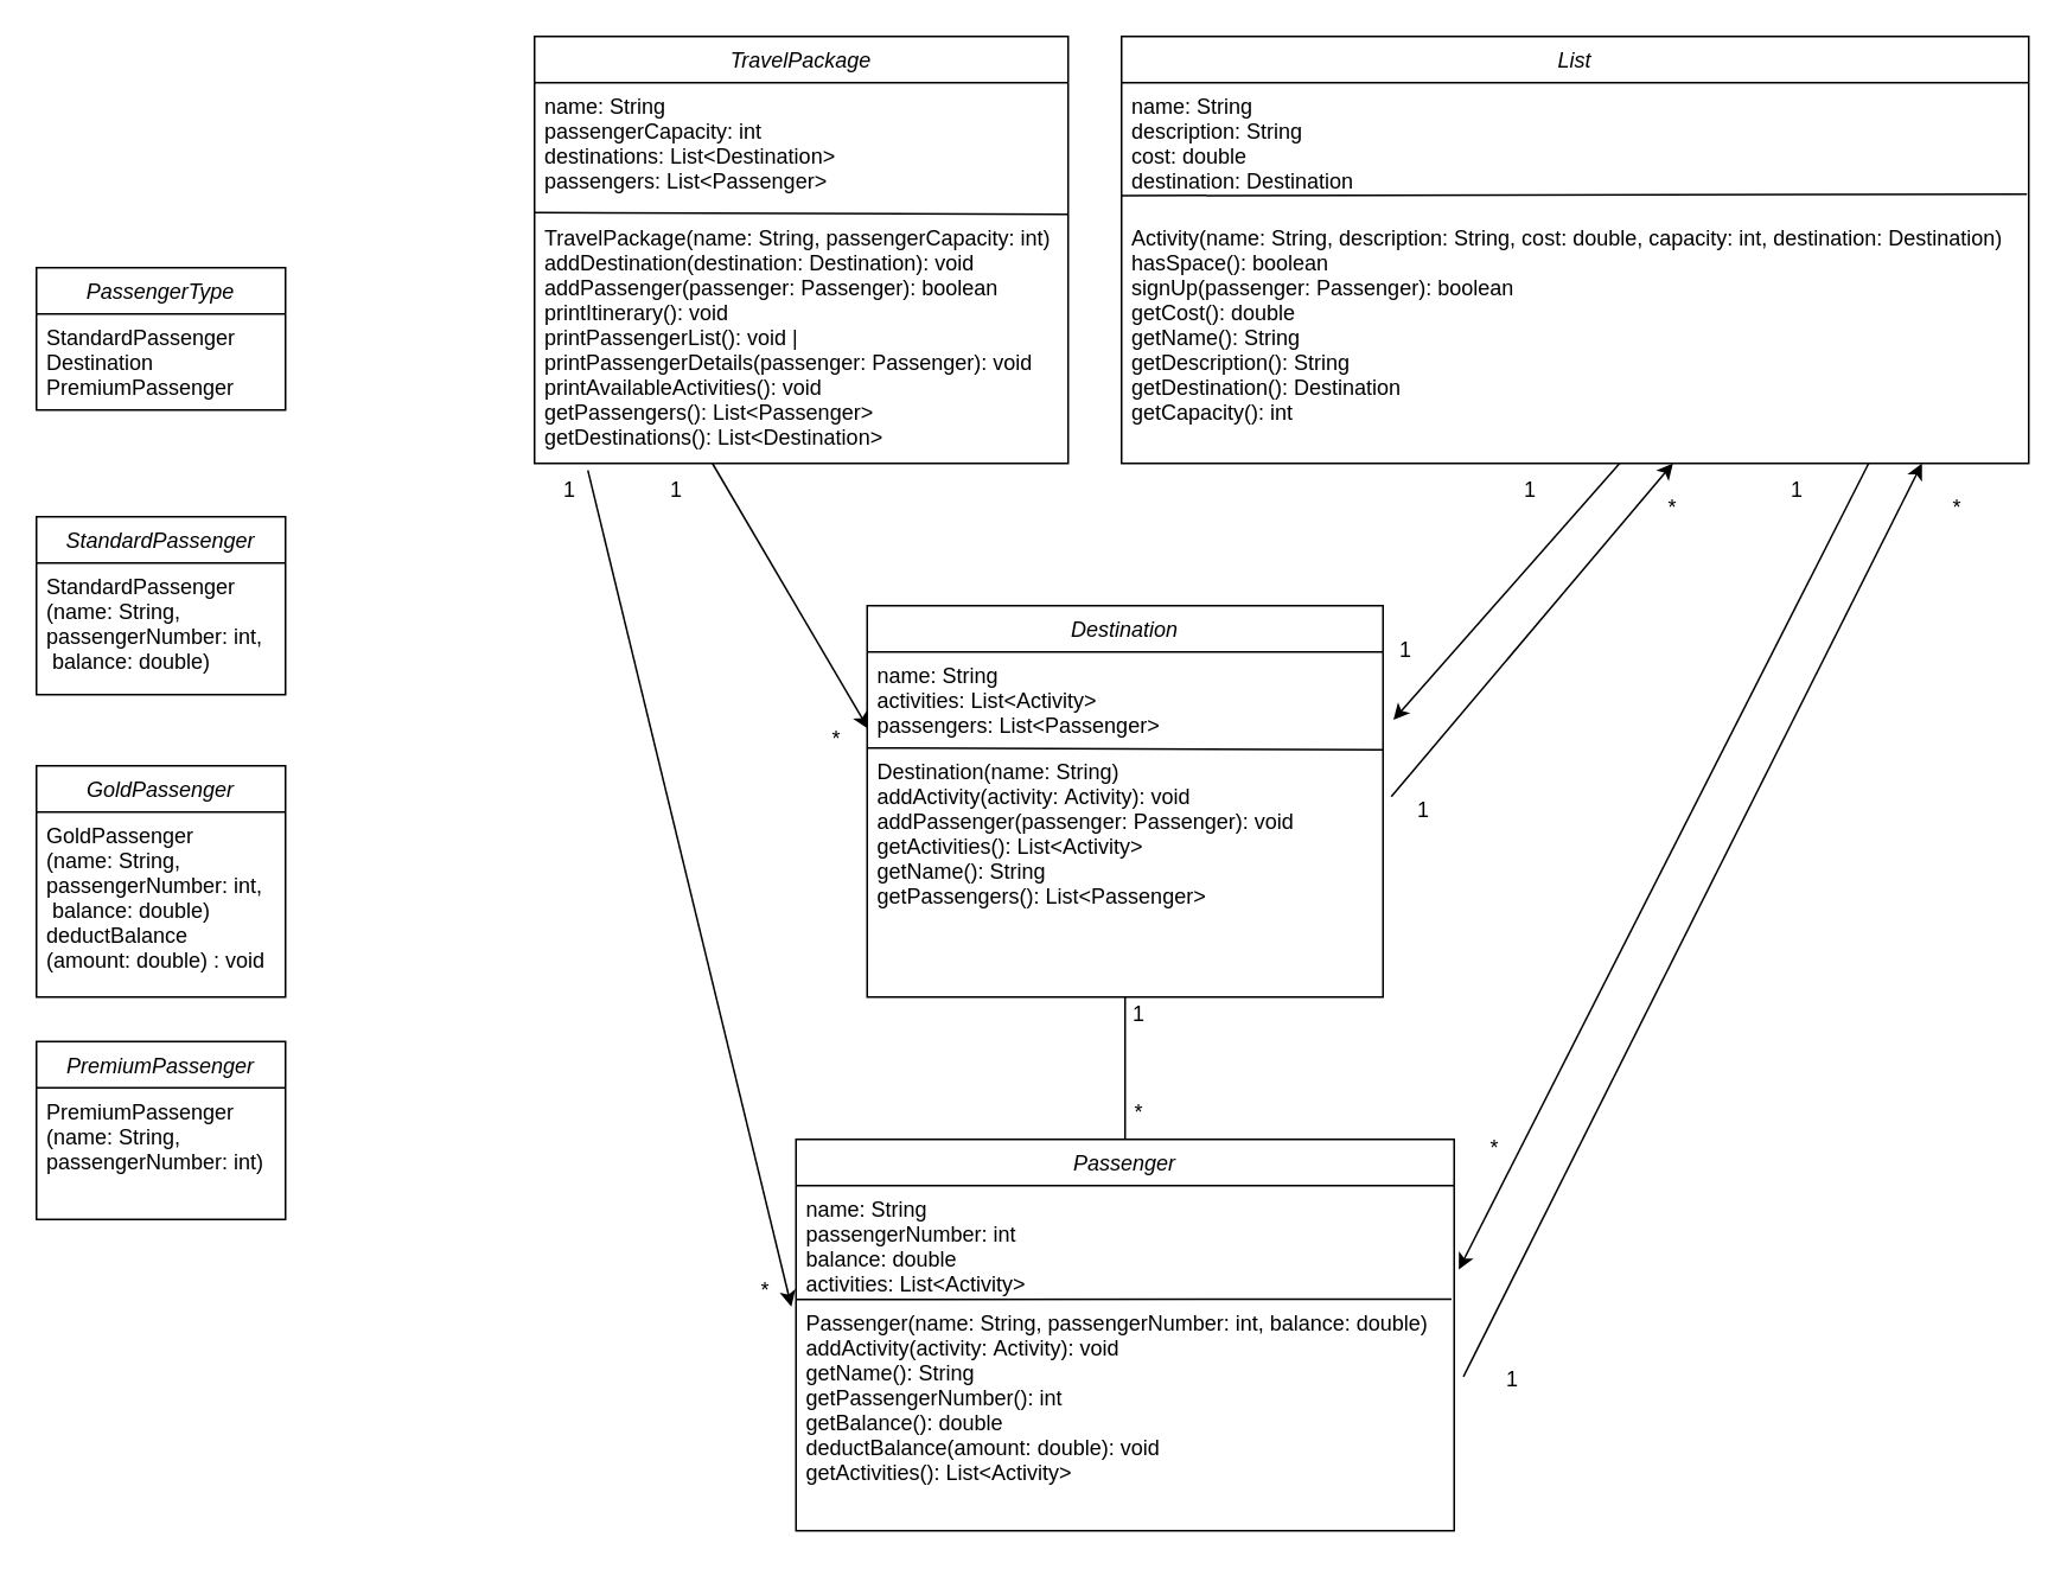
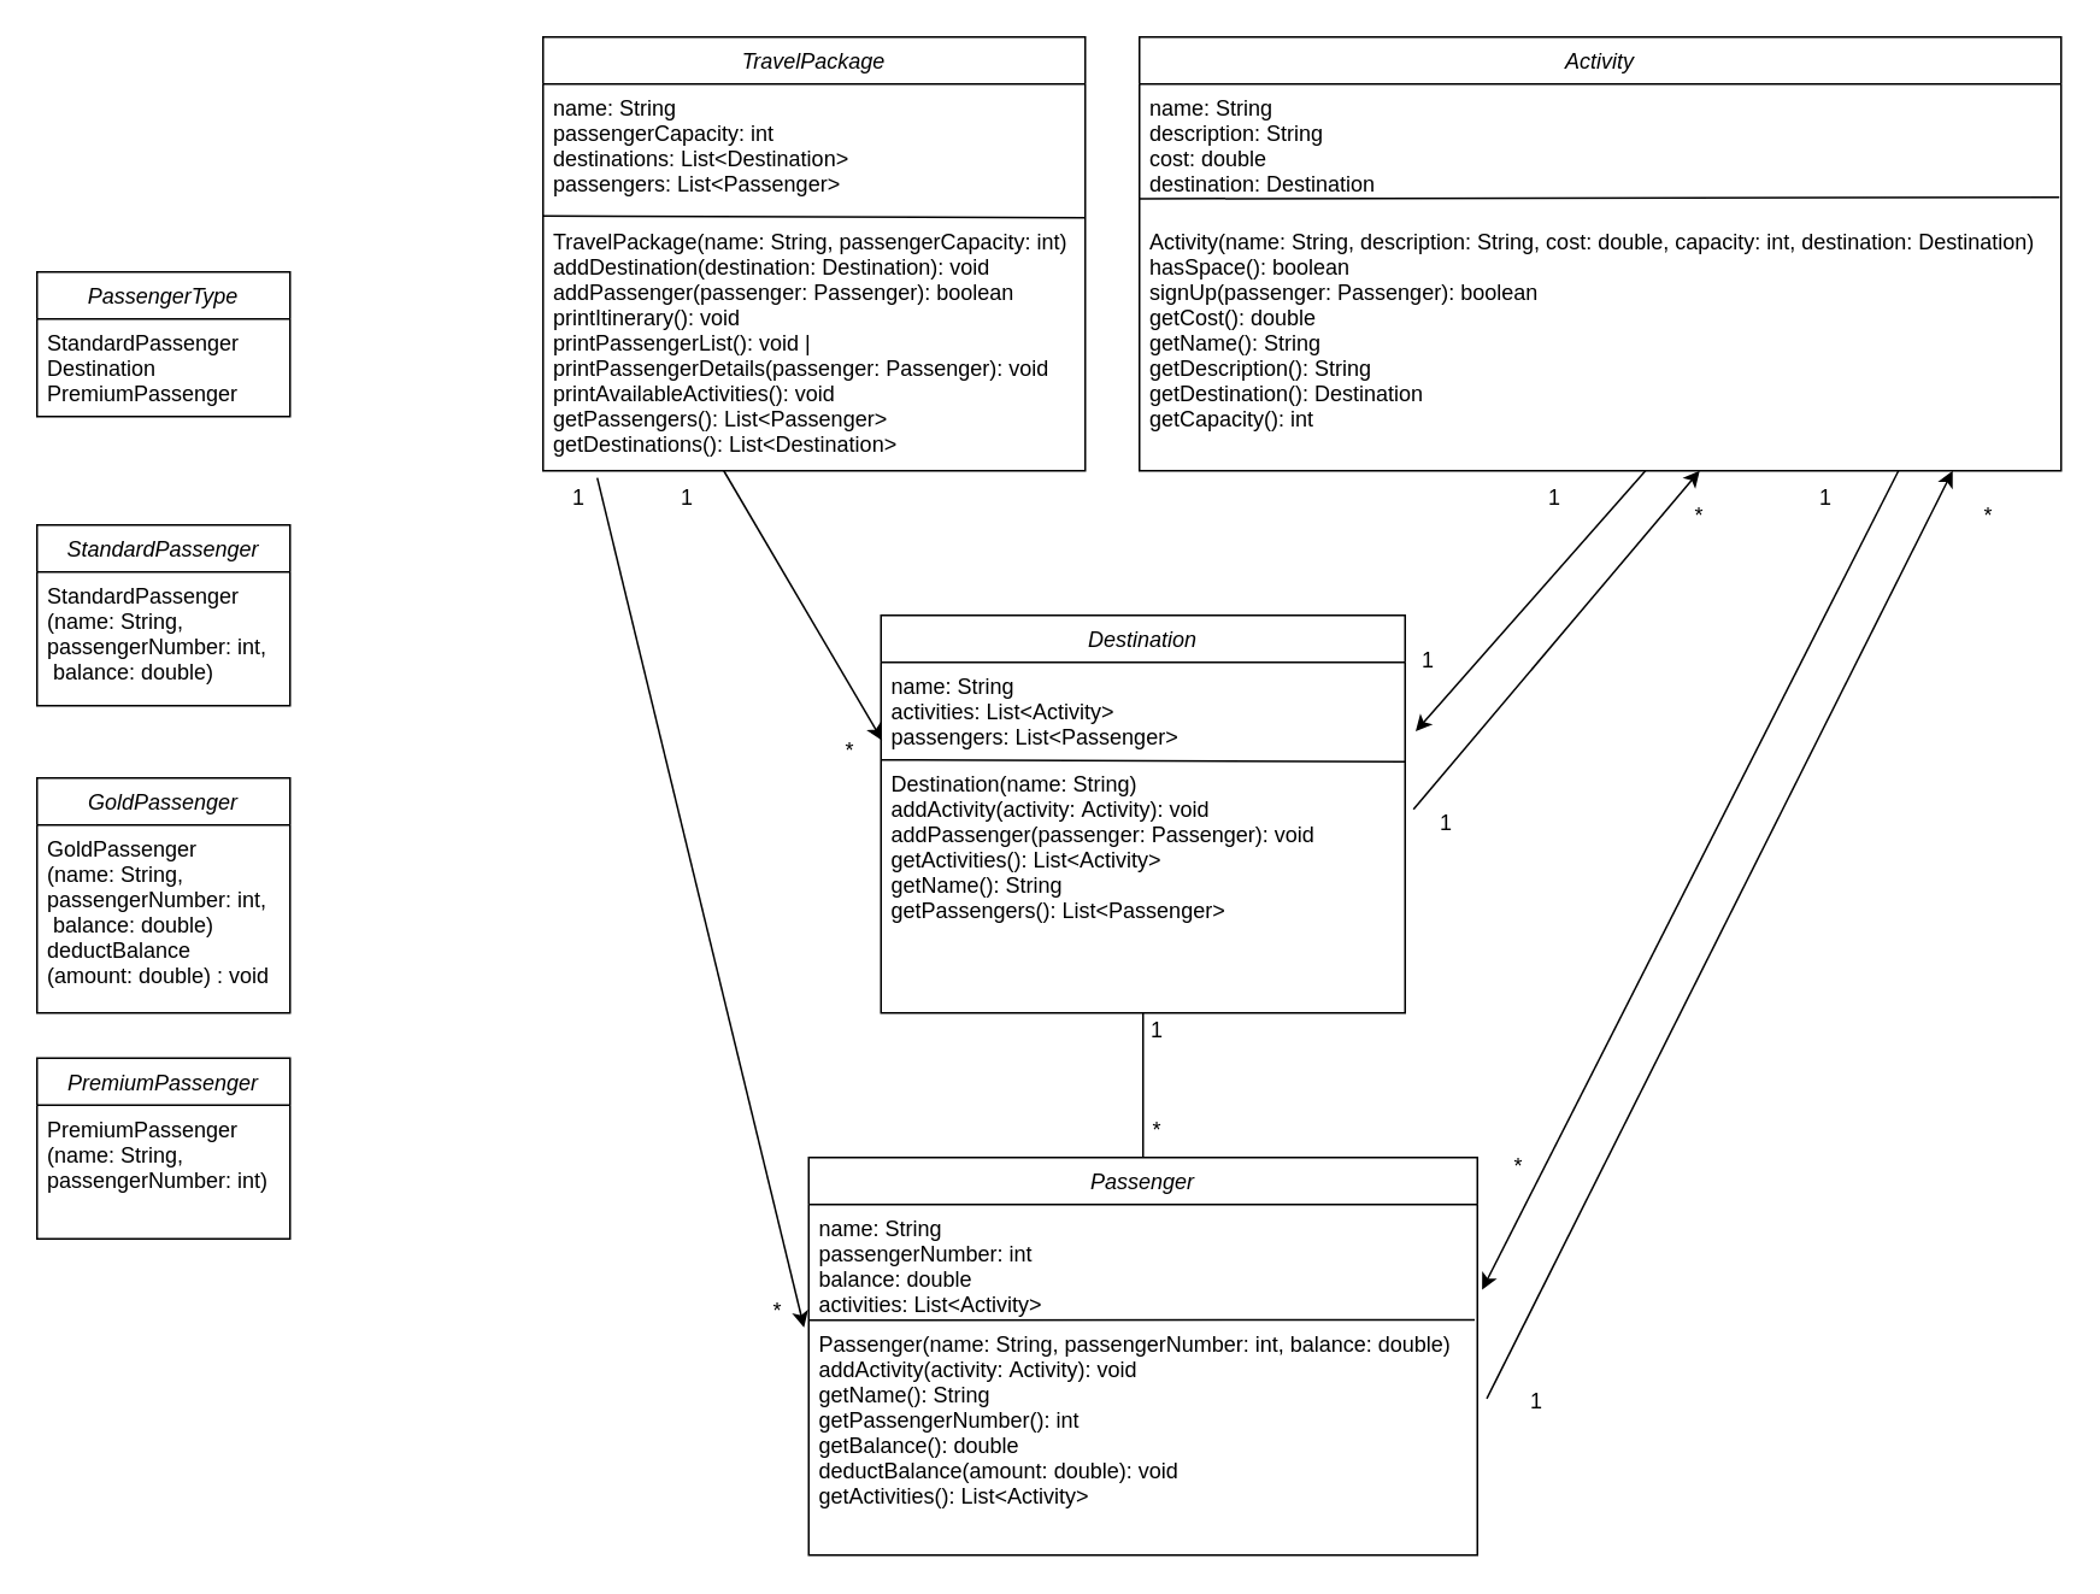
- <mxCell id="10" value="List" style="swimlane;fontStyle=2;align=center;verticalAlign=top;childLayout=stackLayout;horizontal=1;startSize=26;horizontalStack=0;resizeParent=1;resizeLast=0;collapsible=1;marginBottom=0;rounded=0;shadow=0;strokeWidth=1;" parent="1" vertex="1"><mxGeometry x="630" y="20" width="510" height="240" as="geometry"><mxRectangle x="650" y="290" width="160" height="26" as="alternateBounds" /></mxGeometry></mxCell>
+ <mxCell id="10" value="Activity" style="swimlane;fontStyle=2;align=center;verticalAlign=top;childLayout=stackLayout;horizontal=1;startSize=26;horizontalStack=0;resizeParent=1;resizeLast=0;collapsible=1;marginBottom=0;rounded=0;shadow=0;strokeWidth=1;" parent="1" vertex="1"><mxGeometry x="630" y="20" width="510" height="240" as="geometry"><mxRectangle x="650" y="290" width="160" height="26" as="alternateBounds" /></mxGeometry></mxCell>
